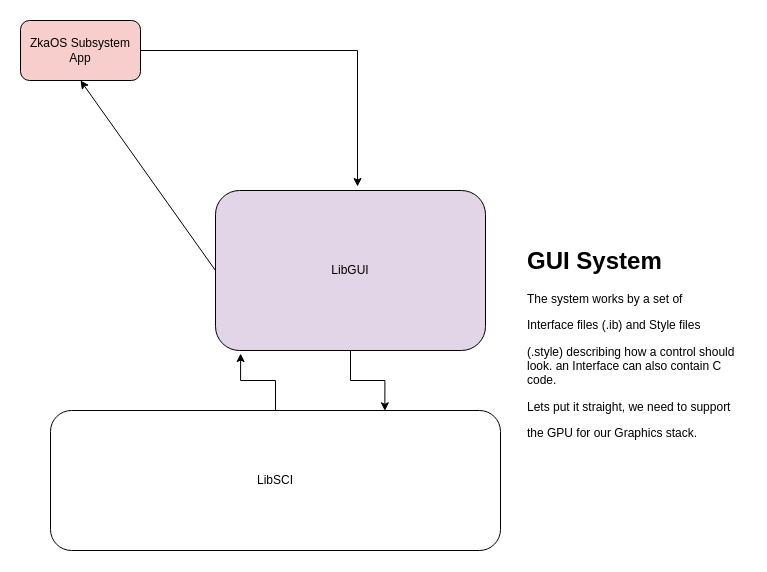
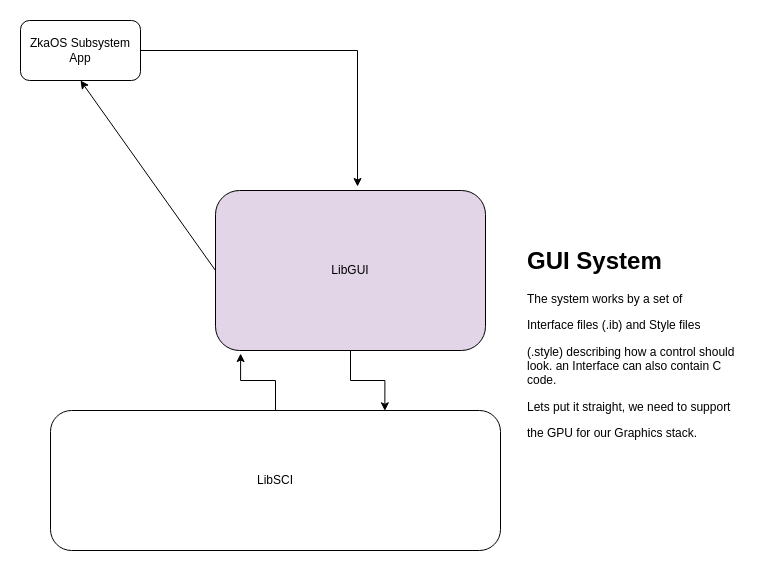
- <mxCell id="7" value="ZkaOS Subsystem&lt;div&gt;App&lt;/div&gt;" style="rounded=1;whiteSpace=wrap;html=1;fillColor=#f8cecc;" parent="1" vertex="1"><mxGeometry x="20" y="20" width="120" height="60" as="geometry" /></mxCell>
+ <mxCell id="7" value="ZkaOS Subsystem&lt;div&gt;App&lt;/div&gt;" style="rounded=1;whiteSpace=wrap;html=1;" parent="1" vertex="1"><mxGeometry x="20" y="20" width="120" height="60" as="geometry" /></mxCell>
